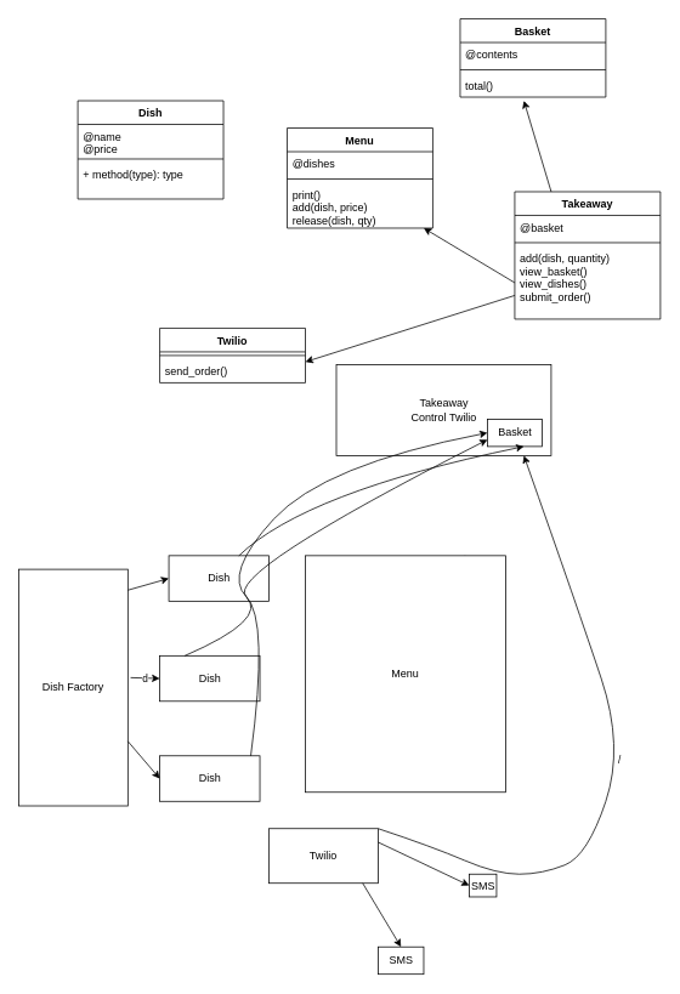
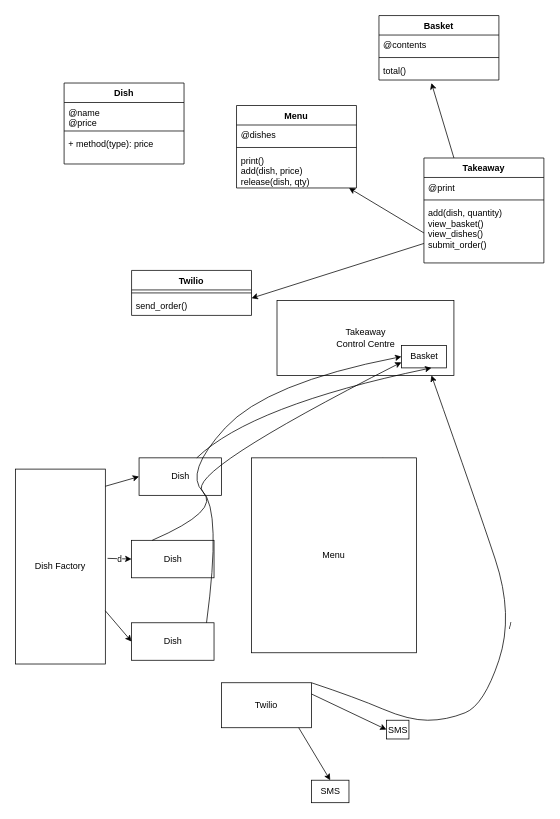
- <mxCell id="5" value="+ method(type): type" style="text;strokeColor=none;fillColor=none;align=left;verticalAlign=top;spacingLeft=4;spacingRight=4;overflow=hidden;rotatable=0;points=[[0,0.5],[1,0.5]];portConstraint=eastwest;" vertex="1" parent="2"><mxGeometry y="68" width="160" height="40" as="geometry" /></mxCell>
+ <mxCell id="5" value="+ method(type): price" style="text;strokeColor=none;fillColor=none;align=left;verticalAlign=top;spacingLeft=4;spacingRight=4;overflow=hidden;rotatable=0;points=[[0,0.5],[1,0.5]];portConstraint=eastwest;" vertex="1" parent="2"><mxGeometry y="68" width="160" height="40" as="geometry" /></mxCell>
- <mxCell id="11" value="@basket" style="text;strokeColor=none;fillColor=none;align=left;verticalAlign=top;spacingLeft=4;spacingRight=4;overflow=hidden;rotatable=0;points=[[0,0.5],[1,0.5]];portConstraint=eastwest;" vertex="1" parent="10"><mxGeometry y="26" width="160" height="26" as="geometry" /></mxCell>
+ <mxCell id="11" value="@print" style="text;strokeColor=none;fillColor=none;align=left;verticalAlign=top;spacingLeft=4;spacingRight=4;overflow=hidden;rotatable=0;points=[[0,0.5],[1,0.5]];portConstraint=eastwest;" vertex="1" parent="10"><mxGeometry y="26" width="160" height="26" as="geometry" /></mxCell>
- <mxCell id="27" value="Takeaway&lt;br&gt;Control Twilio" style="html=1;" vertex="1" parent="1"><mxGeometry x="369" y="400" width="236" height="100" as="geometry" /></mxCell>
+ <mxCell id="27" value="Takeaway&lt;br&gt;Control Centre" style="html=1;" vertex="1" parent="1"><mxGeometry x="369" y="400" width="236" height="100" as="geometry" /></mxCell>
